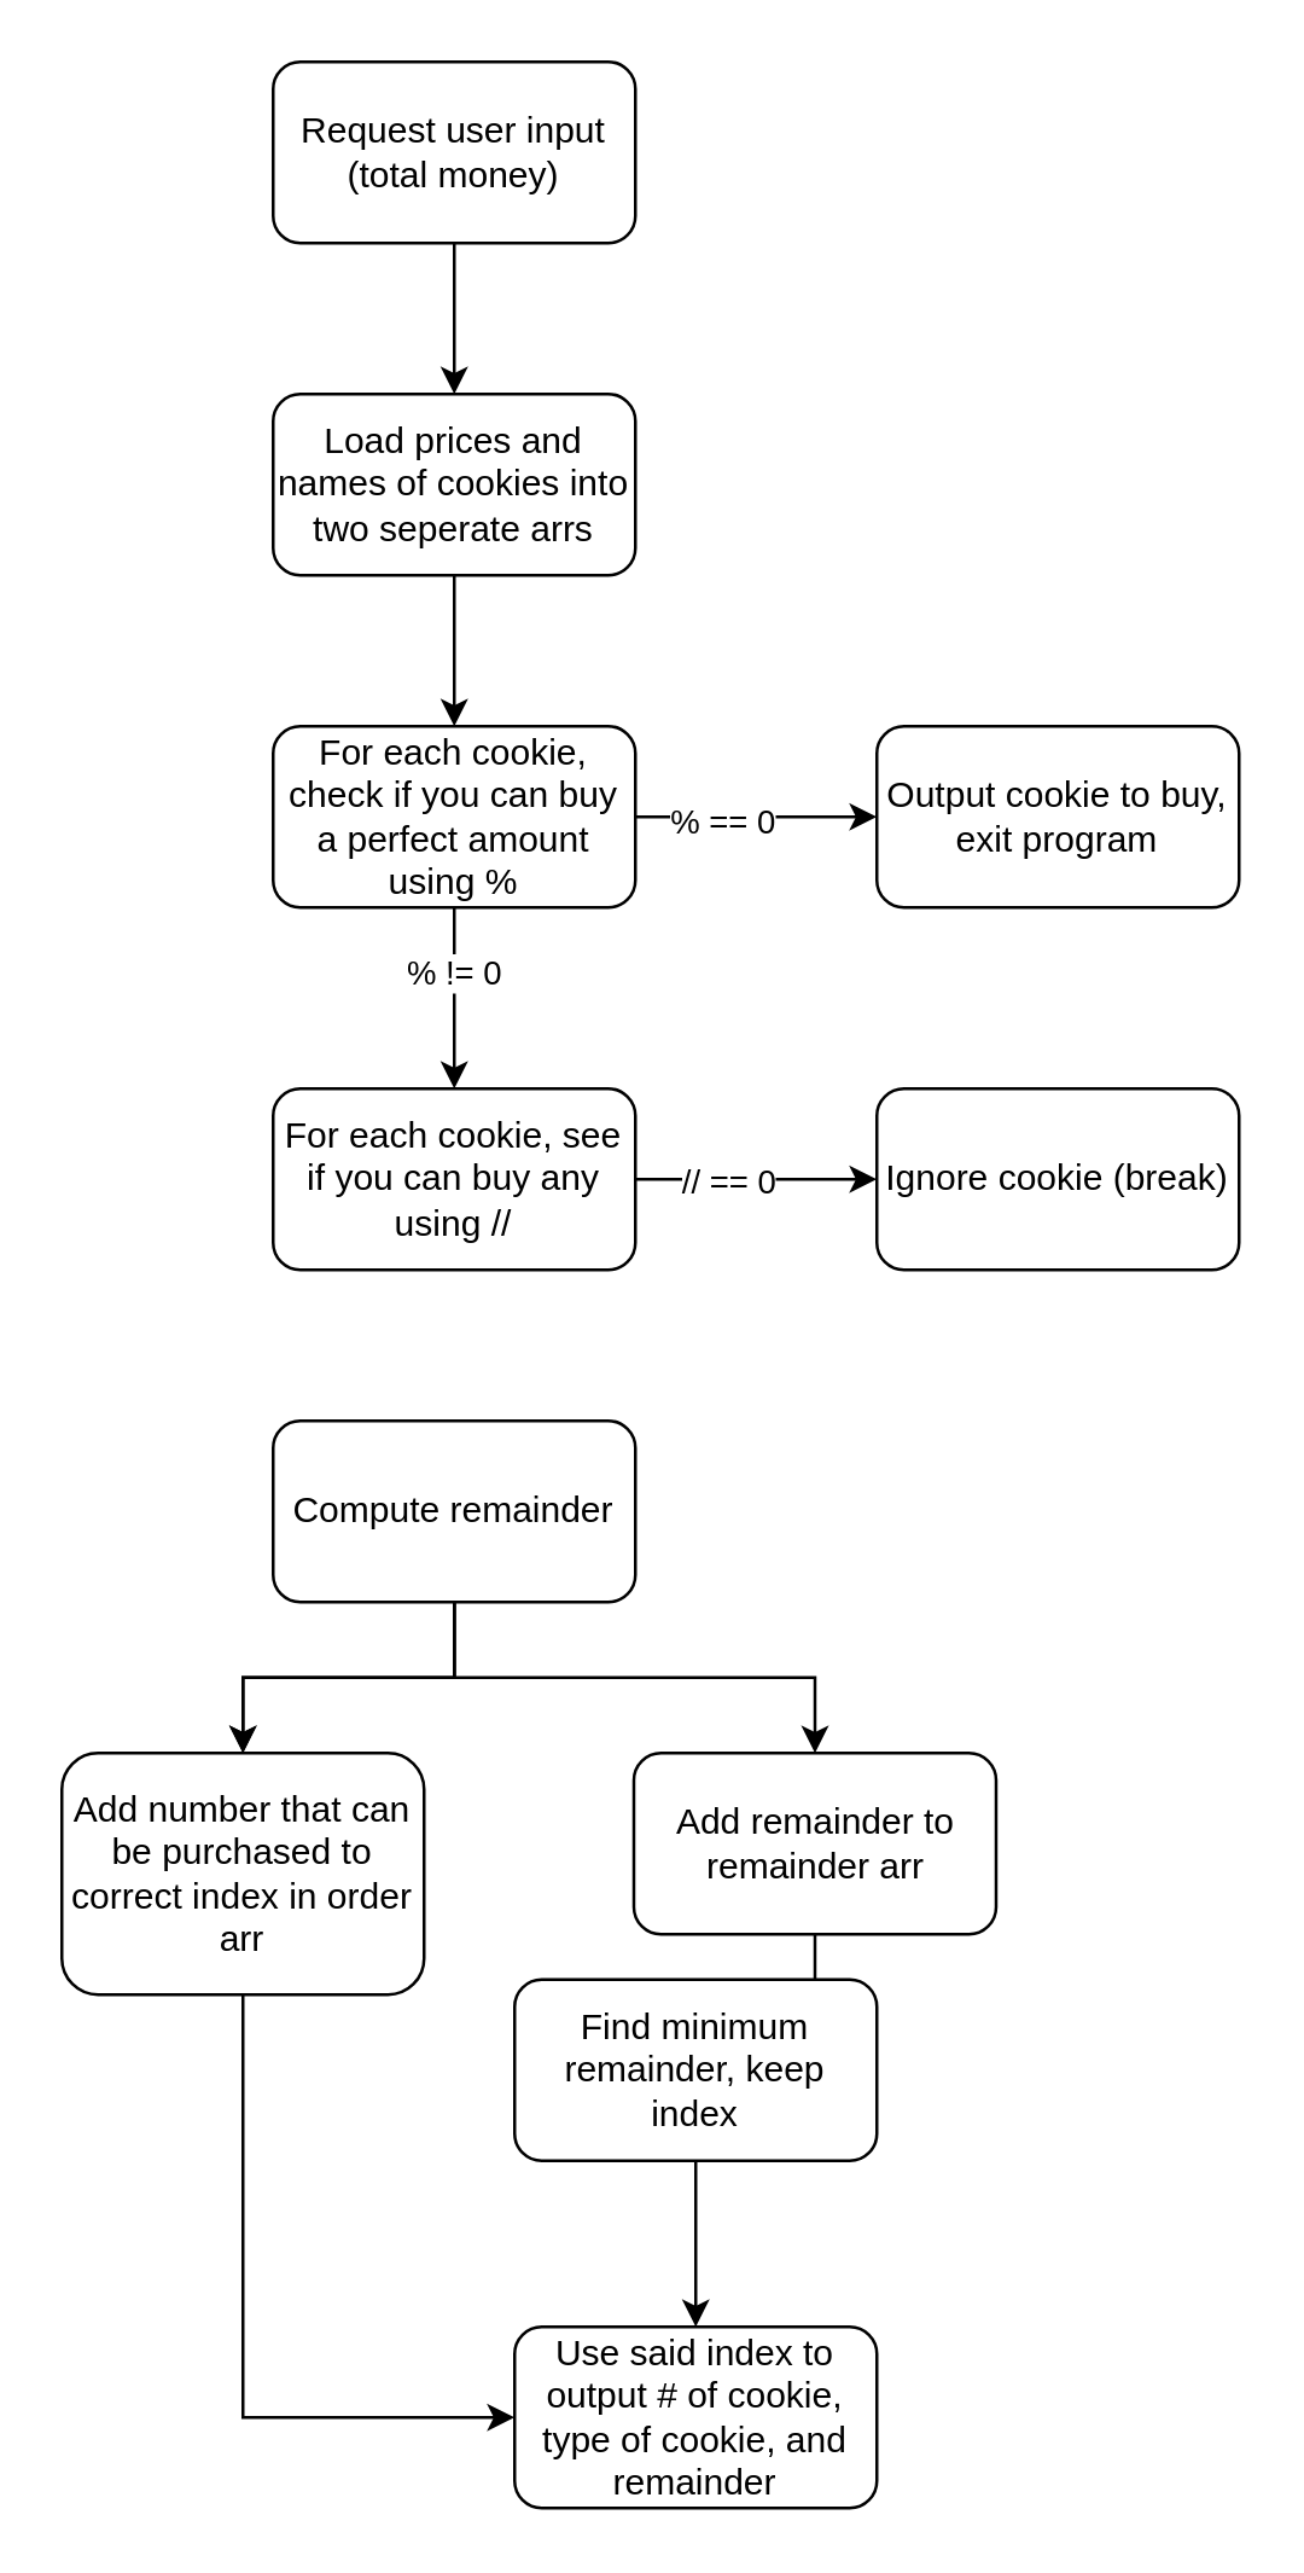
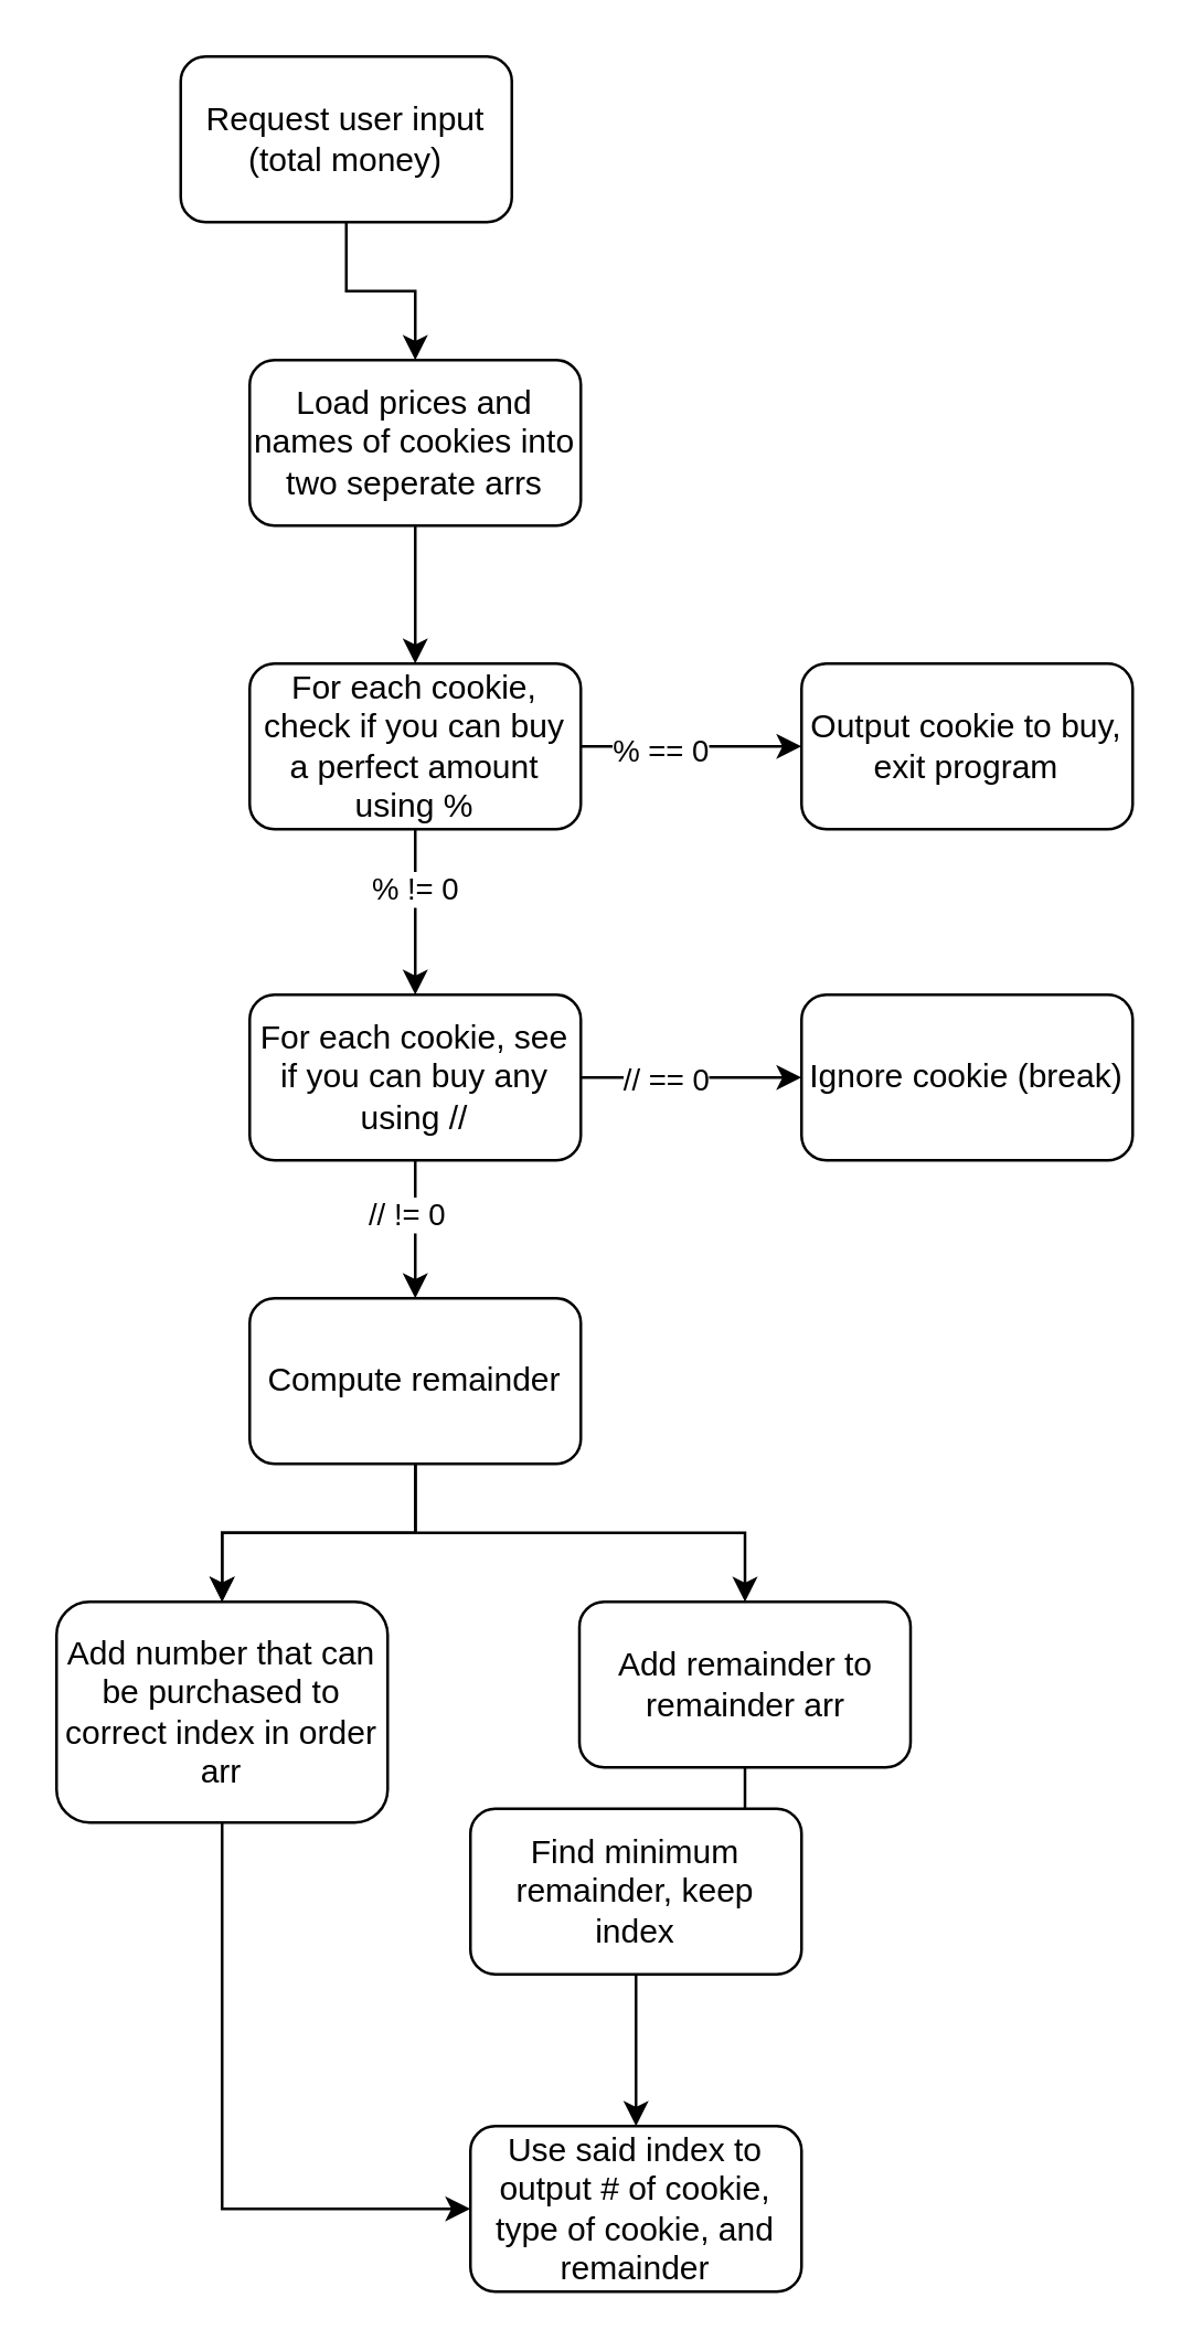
- <mxCell id="3" value="Request user input (total money)" style="rounded=1;whiteSpace=wrap;html=1;" vertex="1" parent="1"><mxGeometry x="90" y="20" width="120" height="60" as="geometry" /></mxCell>
+ <mxCell id="3" value="Request user input (total money)" style="rounded=1;whiteSpace=wrap;html=1;" vertex="1" parent="1"><mxGeometry x="65" y="20" width="120" height="60" as="geometry" /></mxCell>
+ <mxCell id="14" value="" style="edgeStyle=orthogonalEdgeStyle;rounded=0;orthogonalLoop=1;jettySize=auto;html=1;" edge="1" parent="1" source="16" target="20"><mxGeometry relative="1" as="geometry" /></mxCell>
+ <mxCell id="15" value="// != 0" style="edgeLabel;html=1;align=center;verticalAlign=middle;resizable=0;points=[];" vertex="1" connectable="0" parent="14"><mxGeometry x="-0.24" y="-4" relative="1" as="geometry"><mxPoint as="offset" /></mxGeometry></mxCell>
